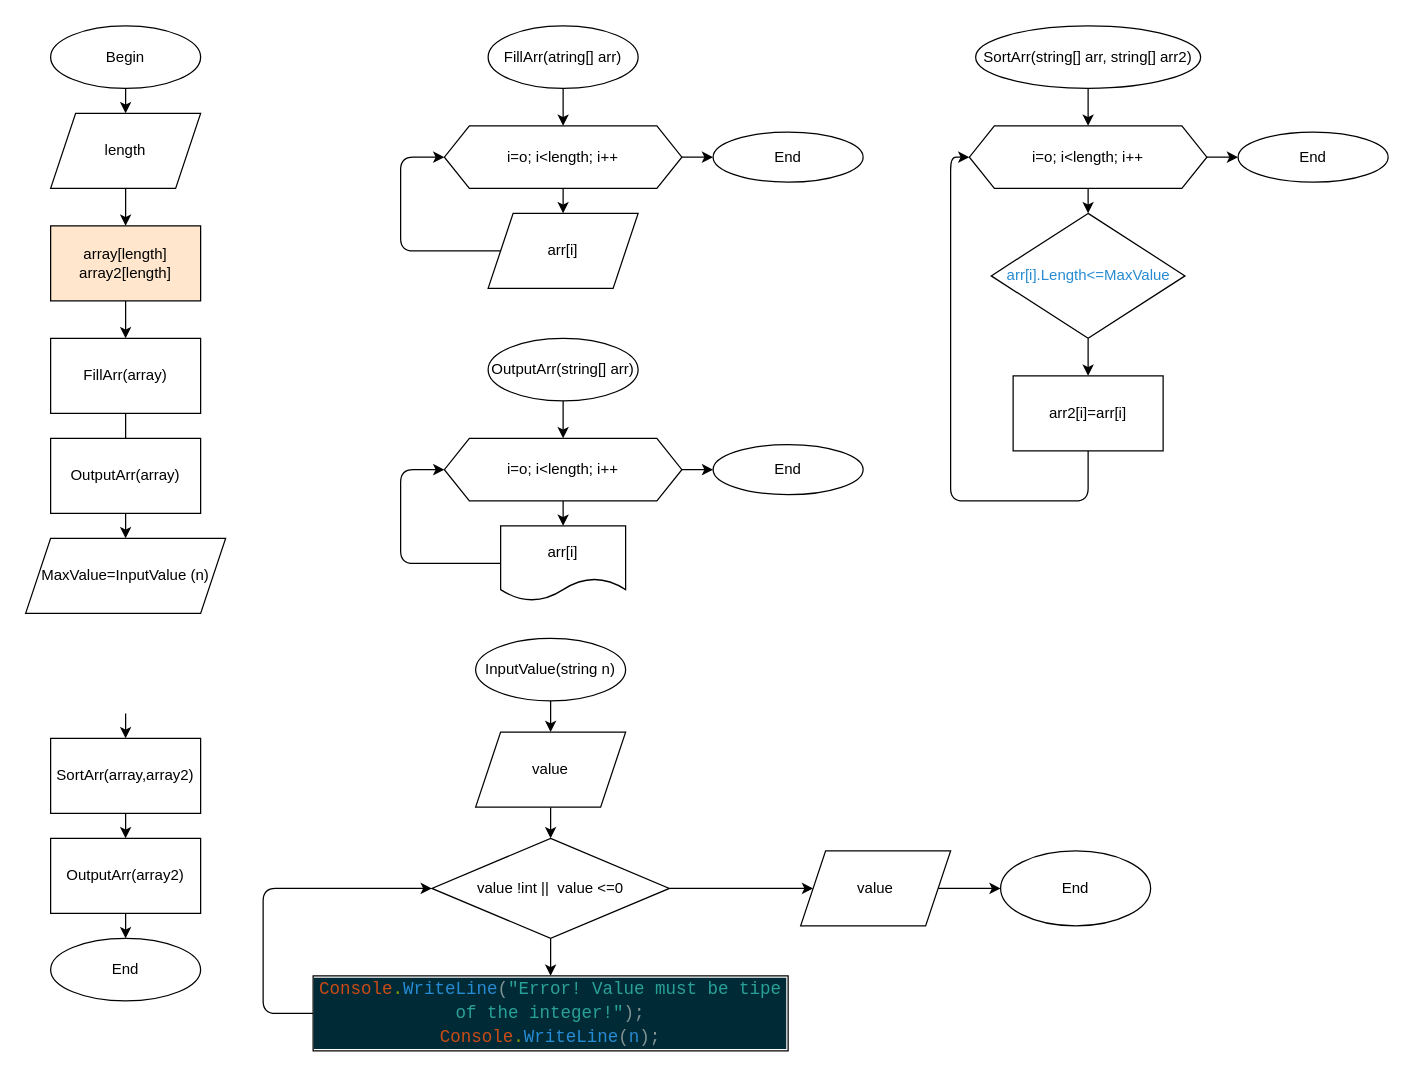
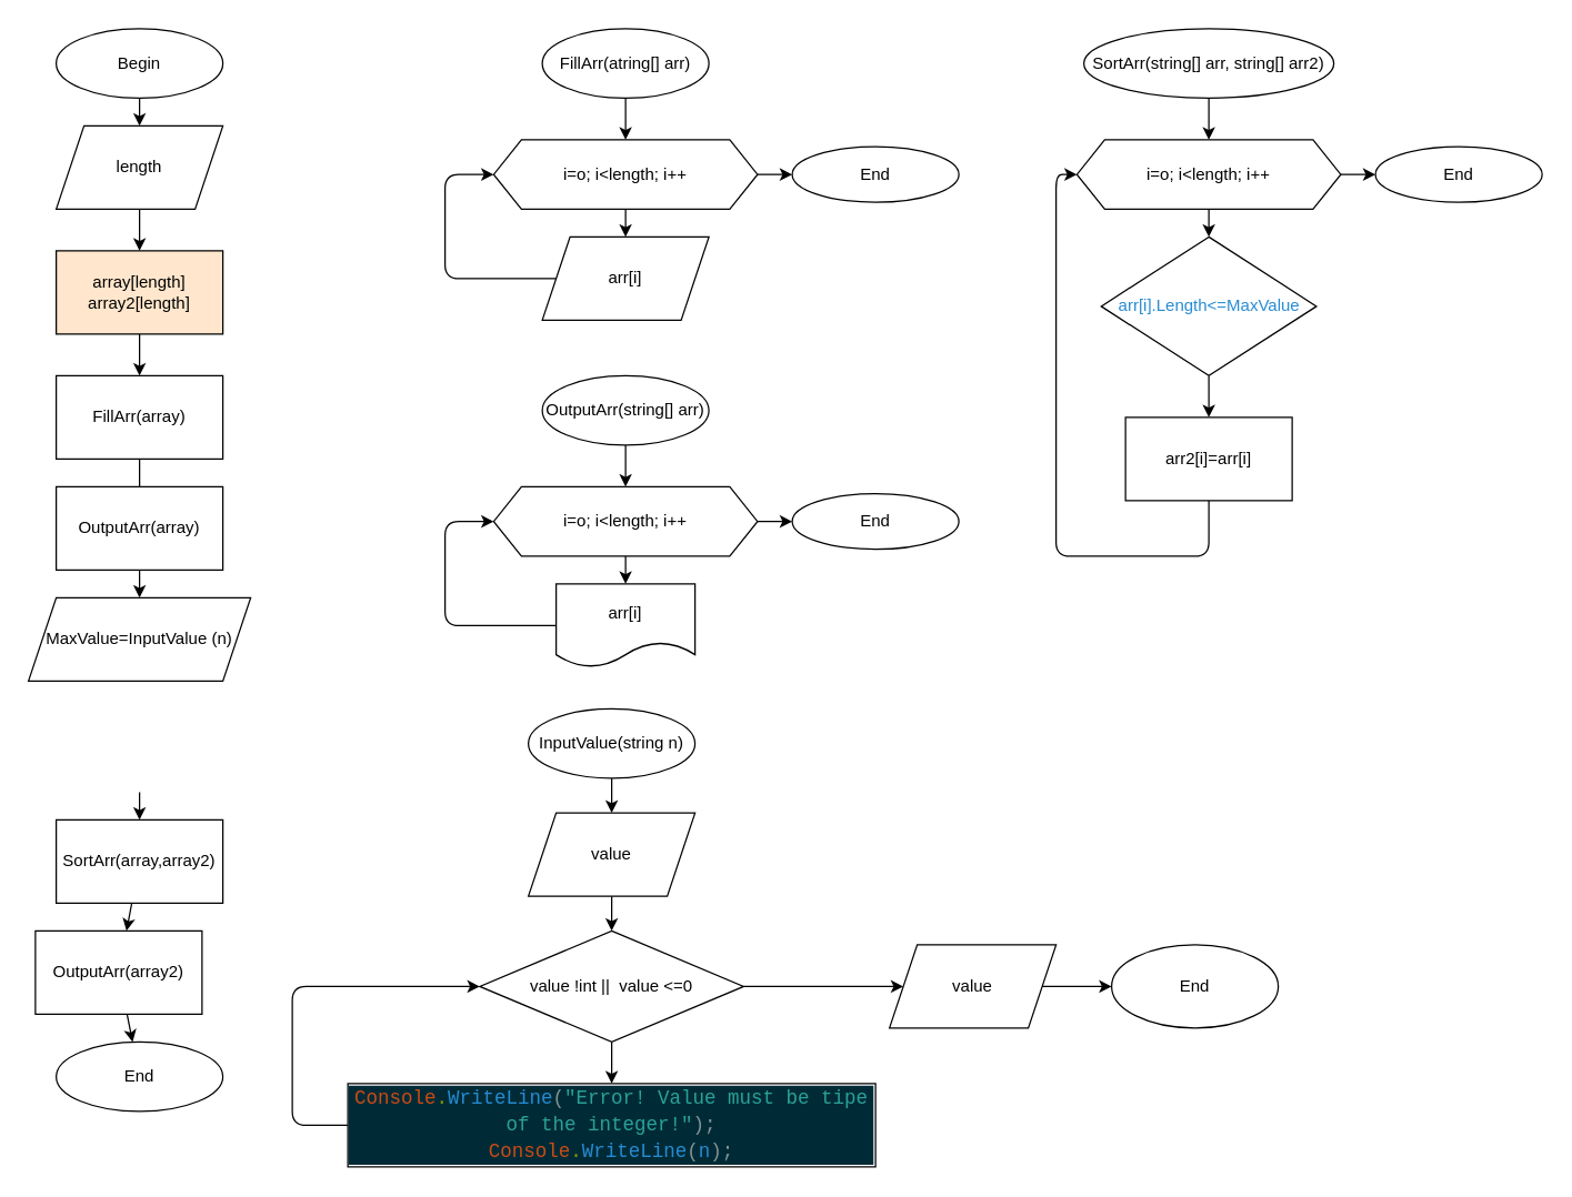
- <mxCell id="17" value="OutputArr(array2)" style="rounded=0;whiteSpace=wrap;html=1;" vertex="1" parent="1"><mxGeometry x="40" y="670" width="120" height="60" as="geometry" /></mxCell>
+ <mxCell id="17" value="OutputArr(array2)" style="rounded=0;whiteSpace=wrap;html=1;" vertex="1" parent="1"><mxGeometry x="25" y="670" width="120" height="60" as="geometry" /></mxCell>
